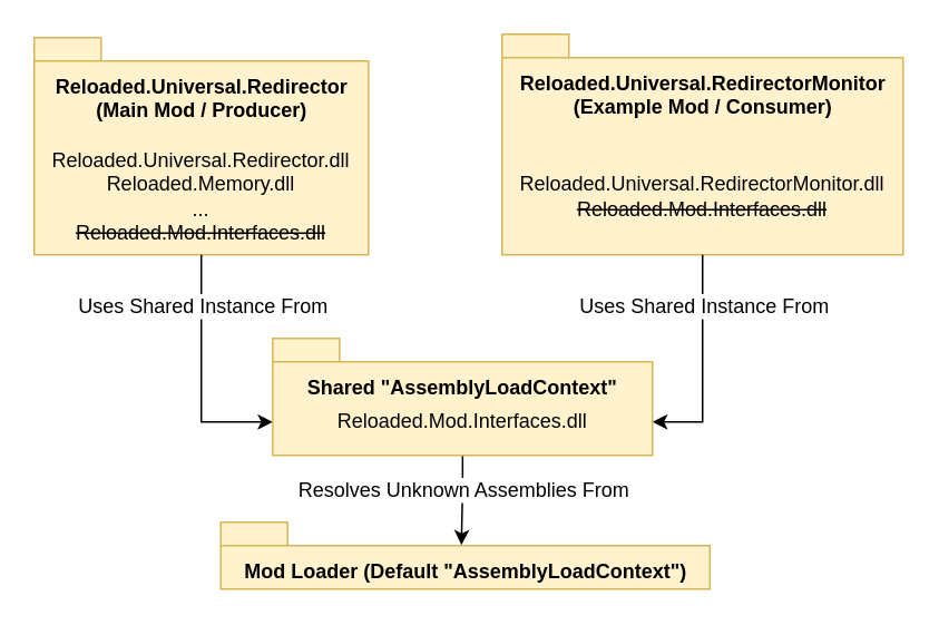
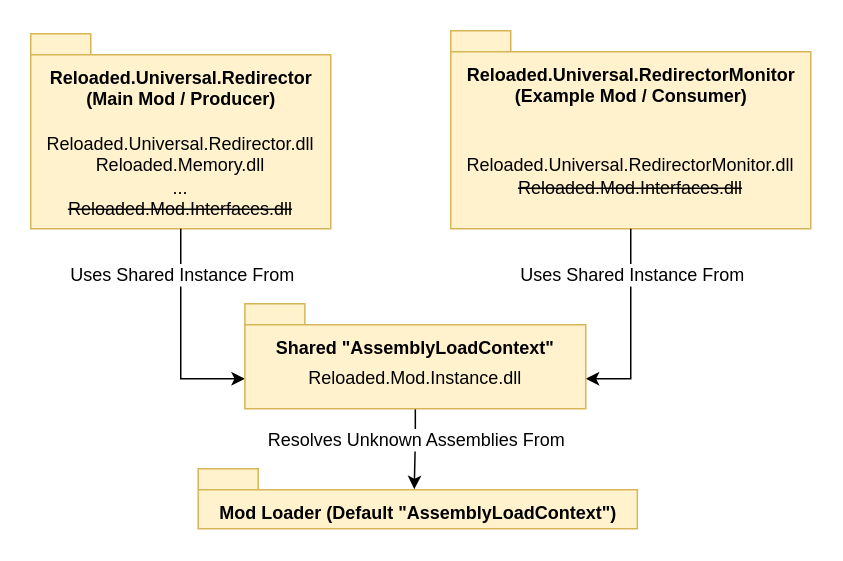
- <mxCell id="16" value="Reloaded.Mod.Interfaces.dll" style="text;html=1;strokeColor=none;fillColor=none;align=center;verticalAlign=middle;whiteSpace=wrap;rounded=0;" vertex="1" parent="1"><mxGeometry x="162.75" y="242" width="227.25" height="20" as="geometry" /></mxCell>
+ <mxCell id="16" value="Reloaded.Mod.Instance.dll" style="text;html=1;strokeColor=none;fillColor=none;align=center;verticalAlign=middle;whiteSpace=wrap;rounded=0;" vertex="1" parent="1"><mxGeometry x="162.75" y="242" width="227.25" height="20" as="geometry" /></mxCell>
